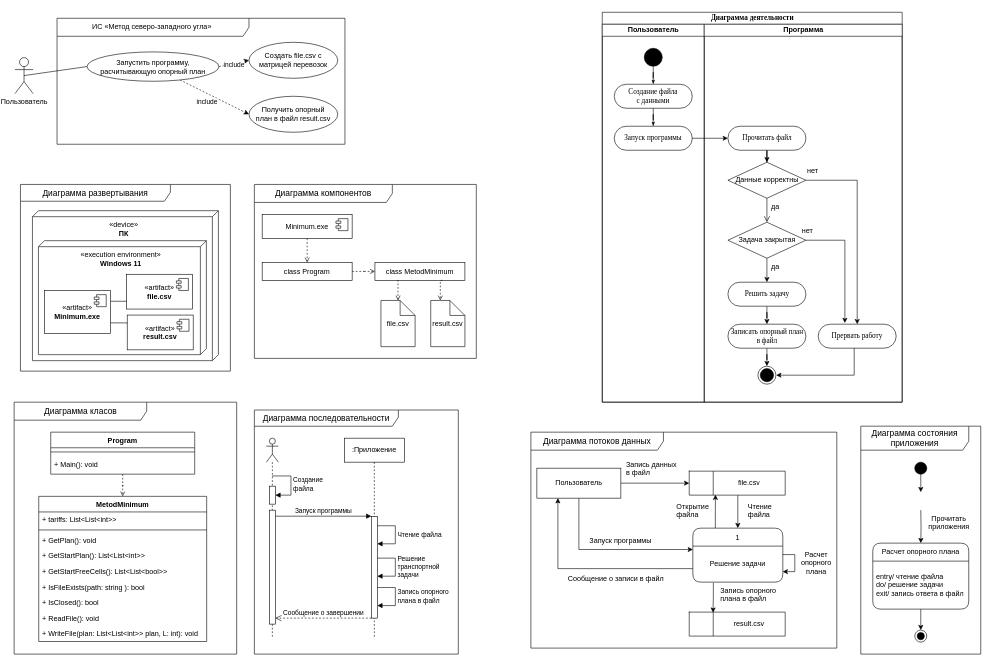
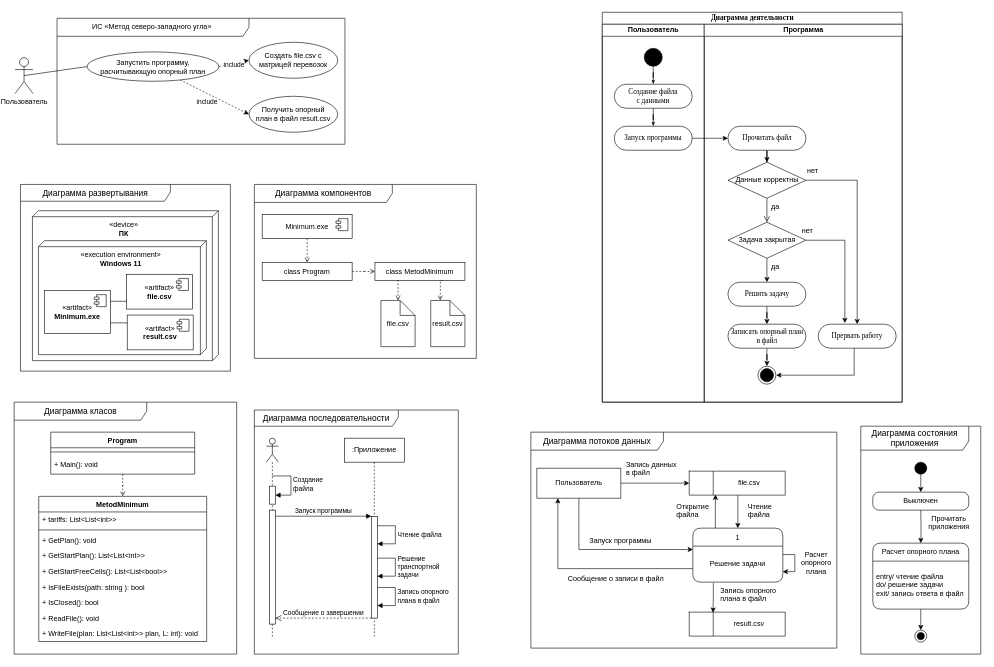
+ <mxCell id="126" value="Выключен" style="rounded=1;whiteSpace=wrap;html=1;fillColor=none;arcSize=34;" parent="116" vertex="1"><mxGeometry x="20" y="110.0" width="160" height="30" as="geometry" /></mxCell>
